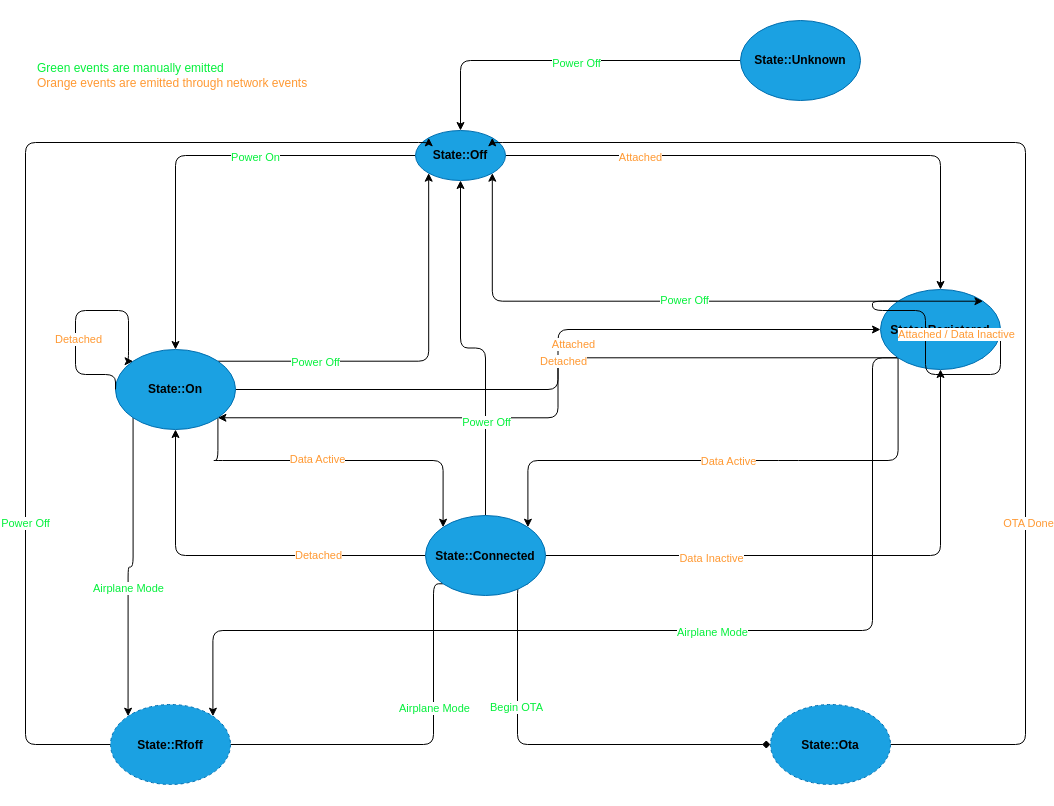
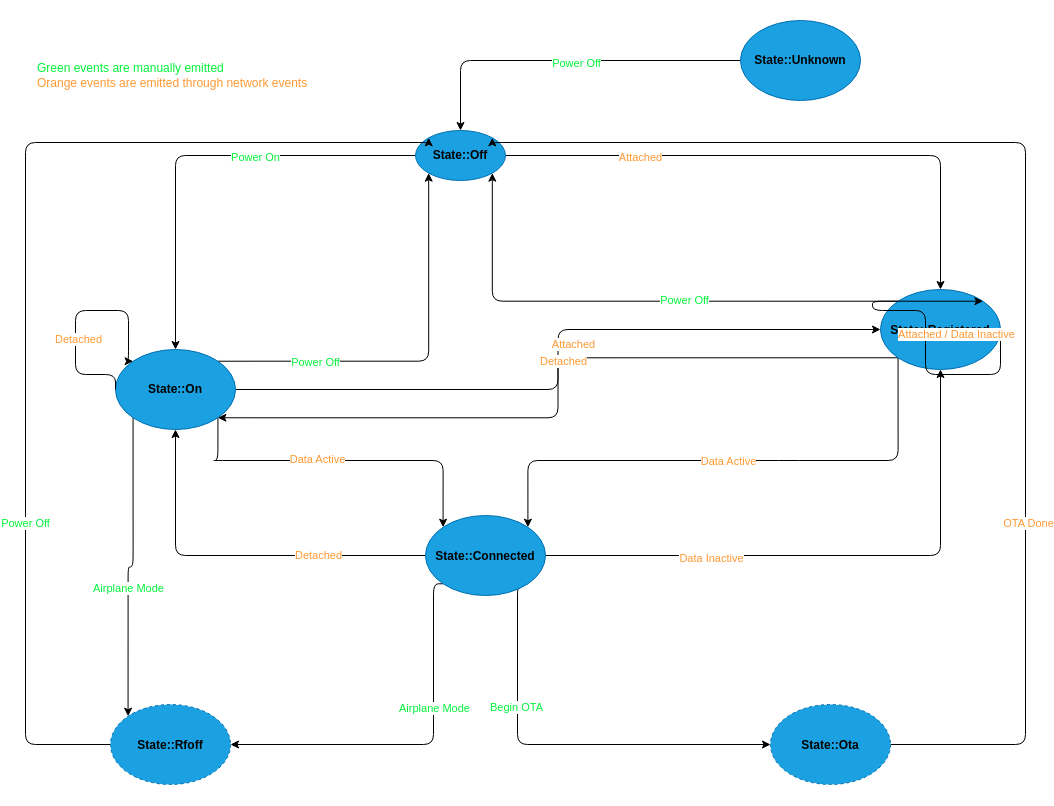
- <mxCell id="25" style="edgeStyle=orthogonalEdgeStyle;orthogonalLoop=1;jettySize=auto;html=1;entryX=0.5;entryY=1;entryDx=0;entryDy=0;fontSize=12;fontColor=#000000;" parent="1" source="35" target="6" edge="1"><mxGeometry relative="1" as="geometry" /></mxCell>
- <mxCell id="26" value="Power Off" style="edgeLabel;html=1;align=center;verticalAlign=middle;resizable=0;points=[];fontColor=#05F03C;" parent="25" vertex="1" connectable="0"><mxGeometry x="-0.562" y="1" relative="1" as="geometry"><mxPoint x="1" y="-14.48" as="offset" /></mxGeometry></mxCell>
- <mxCell id="20" style="edgeStyle=orthogonalEdgeStyle;orthogonalLoop=1;jettySize=auto;html=1;exitX=1;exitY=1;exitDx=0;exitDy=0;entryX=1;entryY=0;entryDx=0;entryDy=0;fontSize=12;fontColor=#000000;" parent="1" source="24" target="38" edge="1"><mxGeometry relative="1" as="geometry"><Array as="points"><mxPoint x="867" y="630" /><mxPoint x="207" y="630" /></Array></mxGeometry></mxCell>
- <mxCell id="21" value="Airplane Mode" style="edgeLabel;html=1;align=center;verticalAlign=middle;resizable=0;points=[];fontColor=#05F03C;" parent="20" vertex="1" connectable="0"><mxGeometry x="0.028" y="1" relative="1" as="geometry"><mxPoint x="36.18" as="offset" /></mxGeometry></mxCell>
- <mxCell id="27" style="edgeStyle=orthogonalEdgeStyle;orthogonalLoop=1;jettySize=auto;html=1;exitX=0;exitY=1;exitDx=0;exitDy=0;entryX=1;entryY=0.5;entryDx=0;entryDy=0;fontSize=12;fontColor=#000000;endArrow=none;" parent="1" source="35" target="38" edge="1"><mxGeometry relative="1" as="geometry"><Array as="points"><mxPoint x="428" y="744" /></Array></mxGeometry></mxCell>
+ <mxCell id="27" style="edgeStyle=orthogonalEdgeStyle;orthogonalLoop=1;jettySize=auto;html=1;exitX=0;exitY=1;exitDx=0;exitDy=0;entryX=1;entryY=0.5;entryDx=0;entryDy=0;fontSize=12;fontColor=#000000;" parent="1" source="35" target="38" edge="1"><mxGeometry relative="1" as="geometry"><Array as="points"><mxPoint x="428" y="744" /></Array></mxGeometry></mxCell>
- <mxCell id="29" style="edgeStyle=orthogonalEdgeStyle;orthogonalLoop=1;jettySize=auto;html=1;exitX=1;exitY=1;exitDx=0;exitDy=0;entryX=0;entryY=0.5;entryDx=0;entryDy=0;fontSize=12;fontColor=#000000;endArrow=diamond;" parent="1" source="35" target="41" edge="1"><mxGeometry relative="1" as="geometry"><Array as="points"><mxPoint x="512" y="744" /></Array></mxGeometry></mxCell>
+ <mxCell id="29" style="edgeStyle=orthogonalEdgeStyle;orthogonalLoop=1;jettySize=auto;html=1;exitX=1;exitY=1;exitDx=0;exitDy=0;entryX=0;entryY=0.5;entryDx=0;entryDy=0;fontSize=12;fontColor=#000000;" parent="1" source="35" target="41" edge="1"><mxGeometry relative="1" as="geometry"><Array as="points"><mxPoint x="512" y="744" /></Array></mxGeometry></mxCell>
